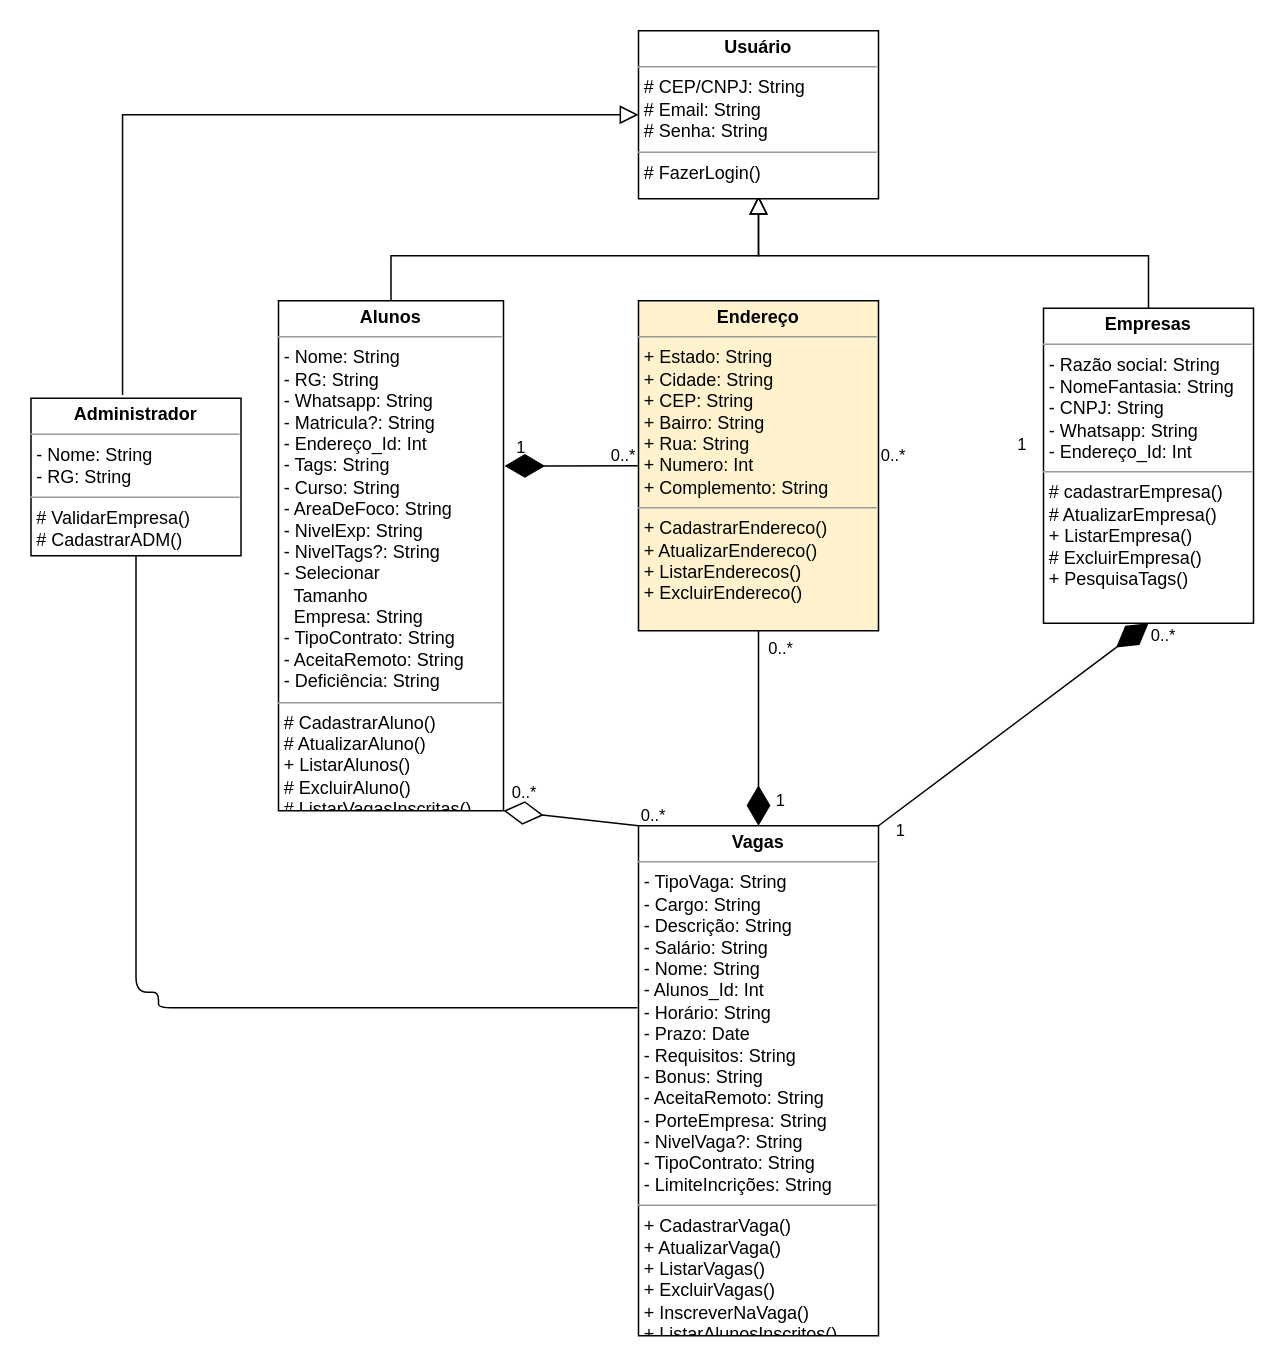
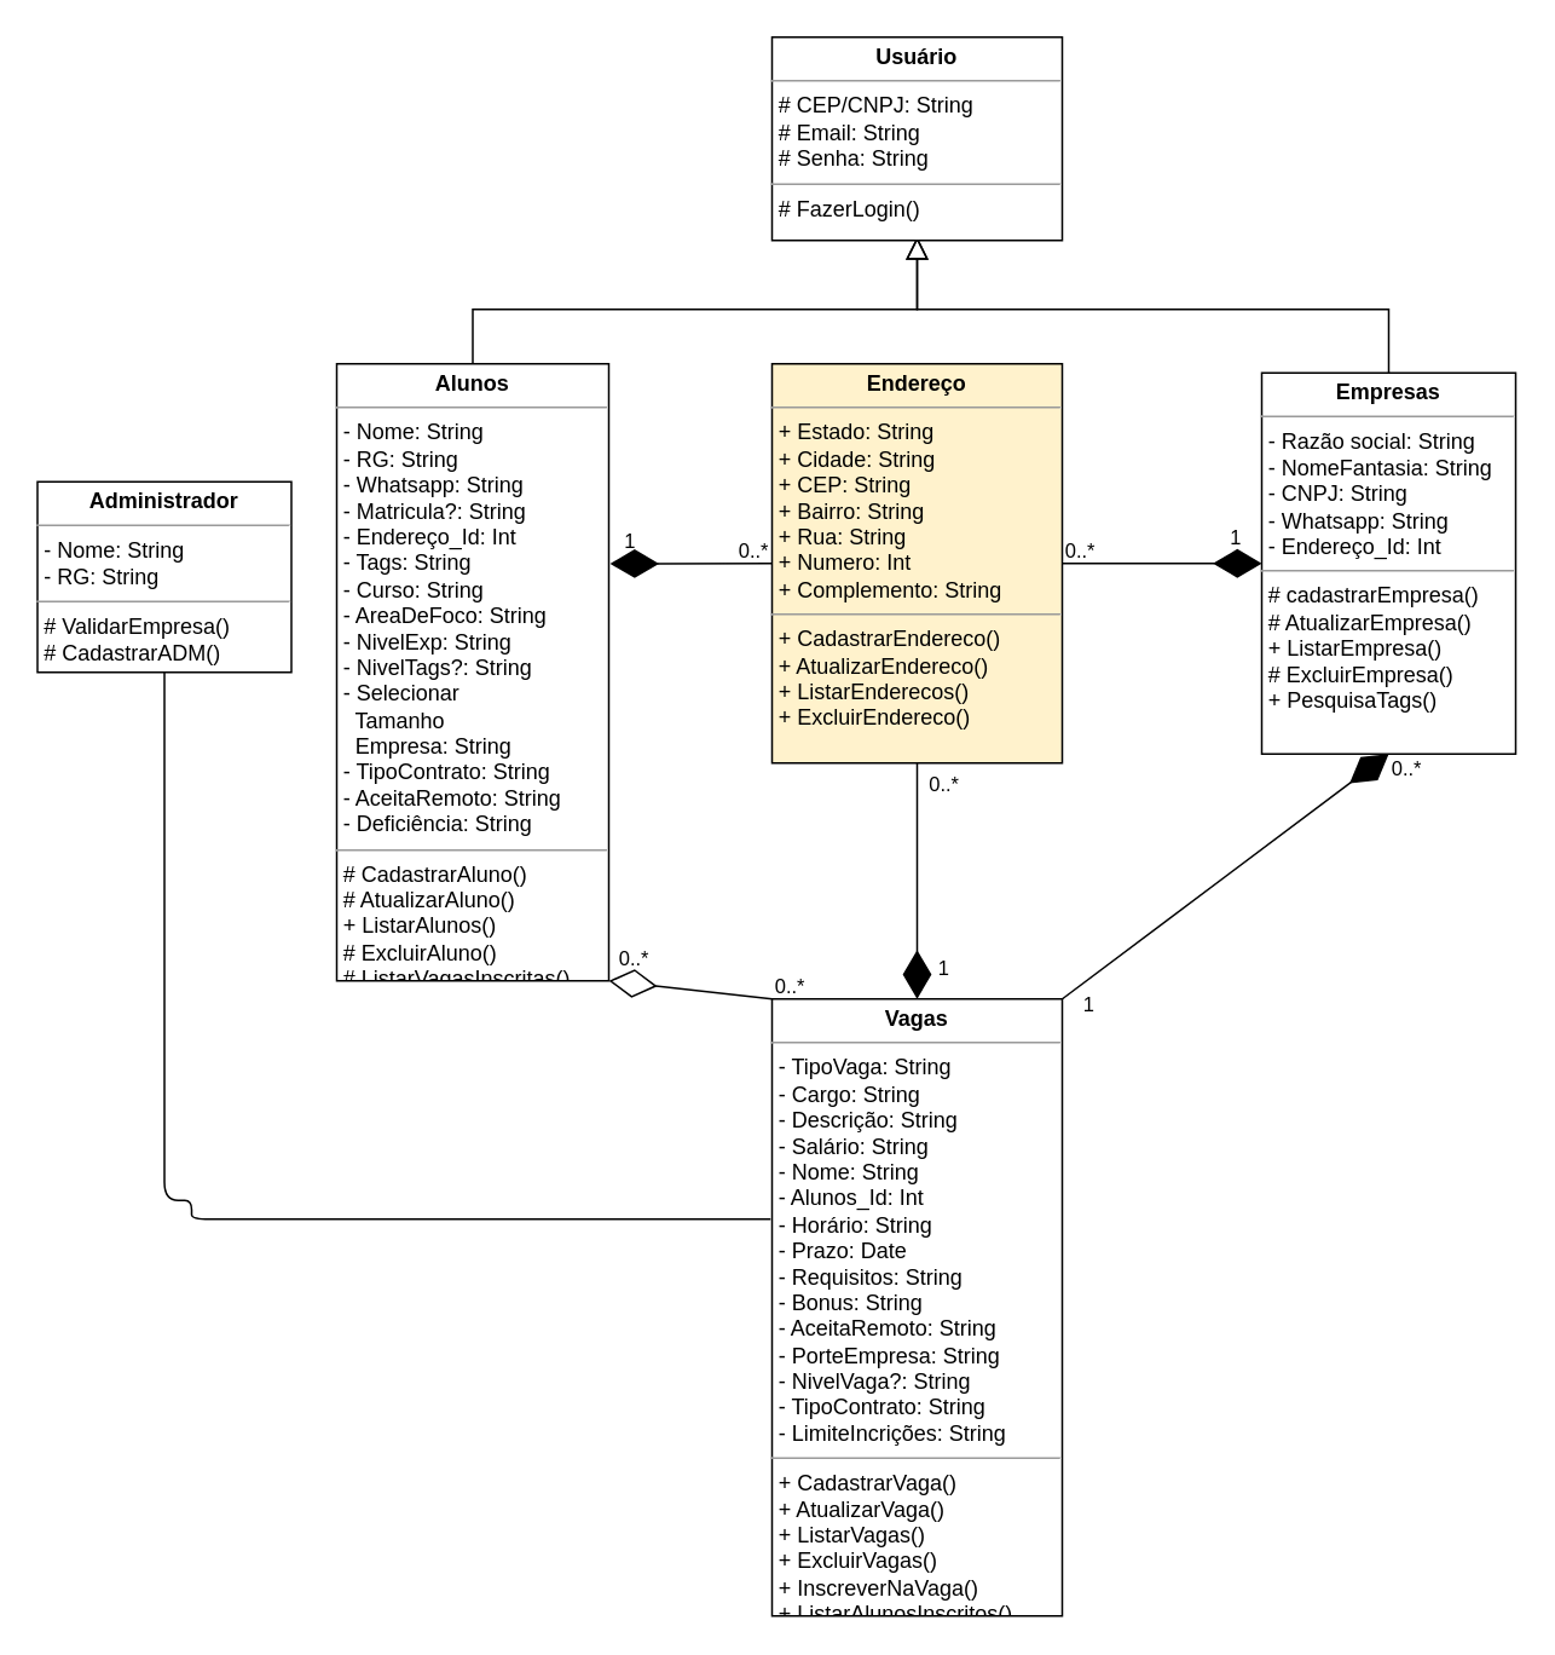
- <mxCell id="19" value="" style="endArrow=block;endSize=10;endFill=0;shadow=0;strokeWidth=1;rounded=0;edgeStyle=elbowEdgeStyle;elbow=vertical;exitX=0.436;exitY=-0.02;exitDx=0;exitDy=0;exitPerimeter=0;entryX=0;entryY=0.5;entryDx=0;entryDy=0;" parent="1" source="5" target="4" edge="1"><mxGeometry width="160" relative="1" as="geometry"><mxPoint x="195" y="190" as="sourcePoint" /><mxPoint x="295" y="110" as="targetPoint" /><Array as="points"><mxPoint x="335" y="76" /></Array></mxGeometry></mxCell>
+ <mxCell id="13" value="" style="endArrow=diamondThin;endFill=1;endSize=24;html=1;exitX=1;exitY=0.5;exitDx=0;exitDy=0;entryX=0;entryY=0.5;entryDx=0;entryDy=0;" parent="1" source="10" target="7" edge="1"><mxGeometry width="160" relative="1" as="geometry"><mxPoint x="745" y="565" as="sourcePoint" /><mxPoint x="595" y="450" as="targetPoint" /></mxGeometry></mxCell>
